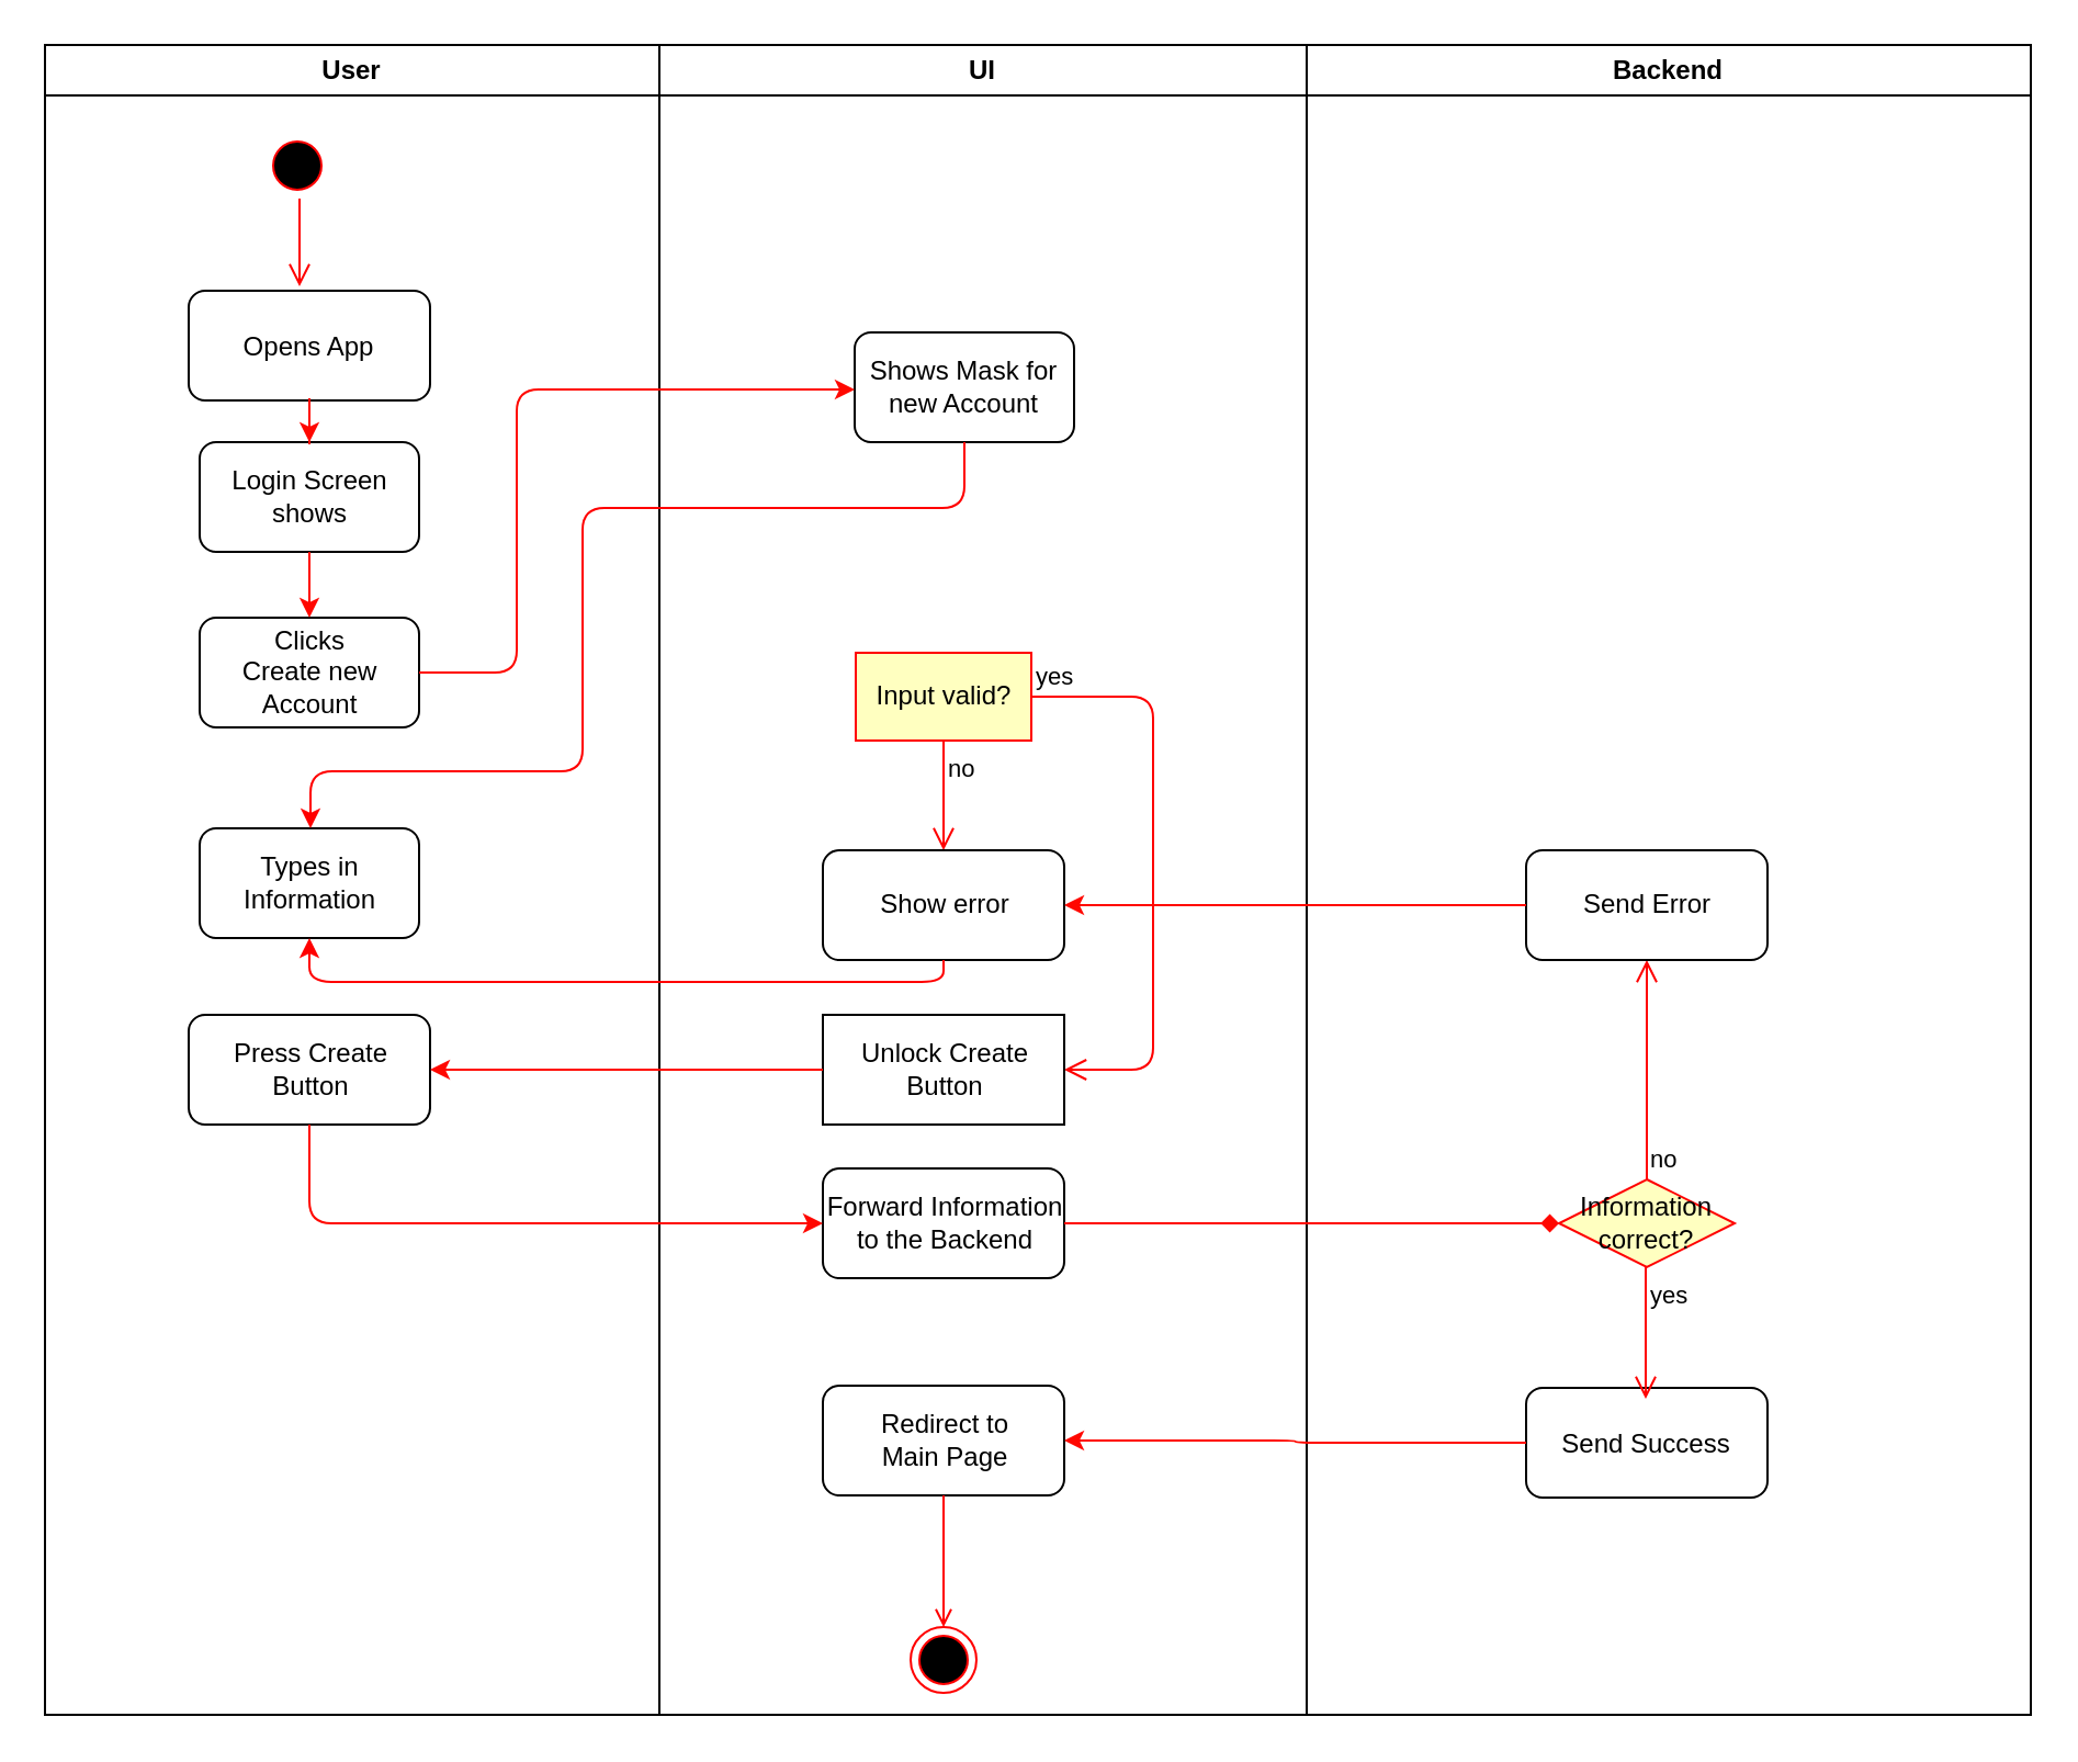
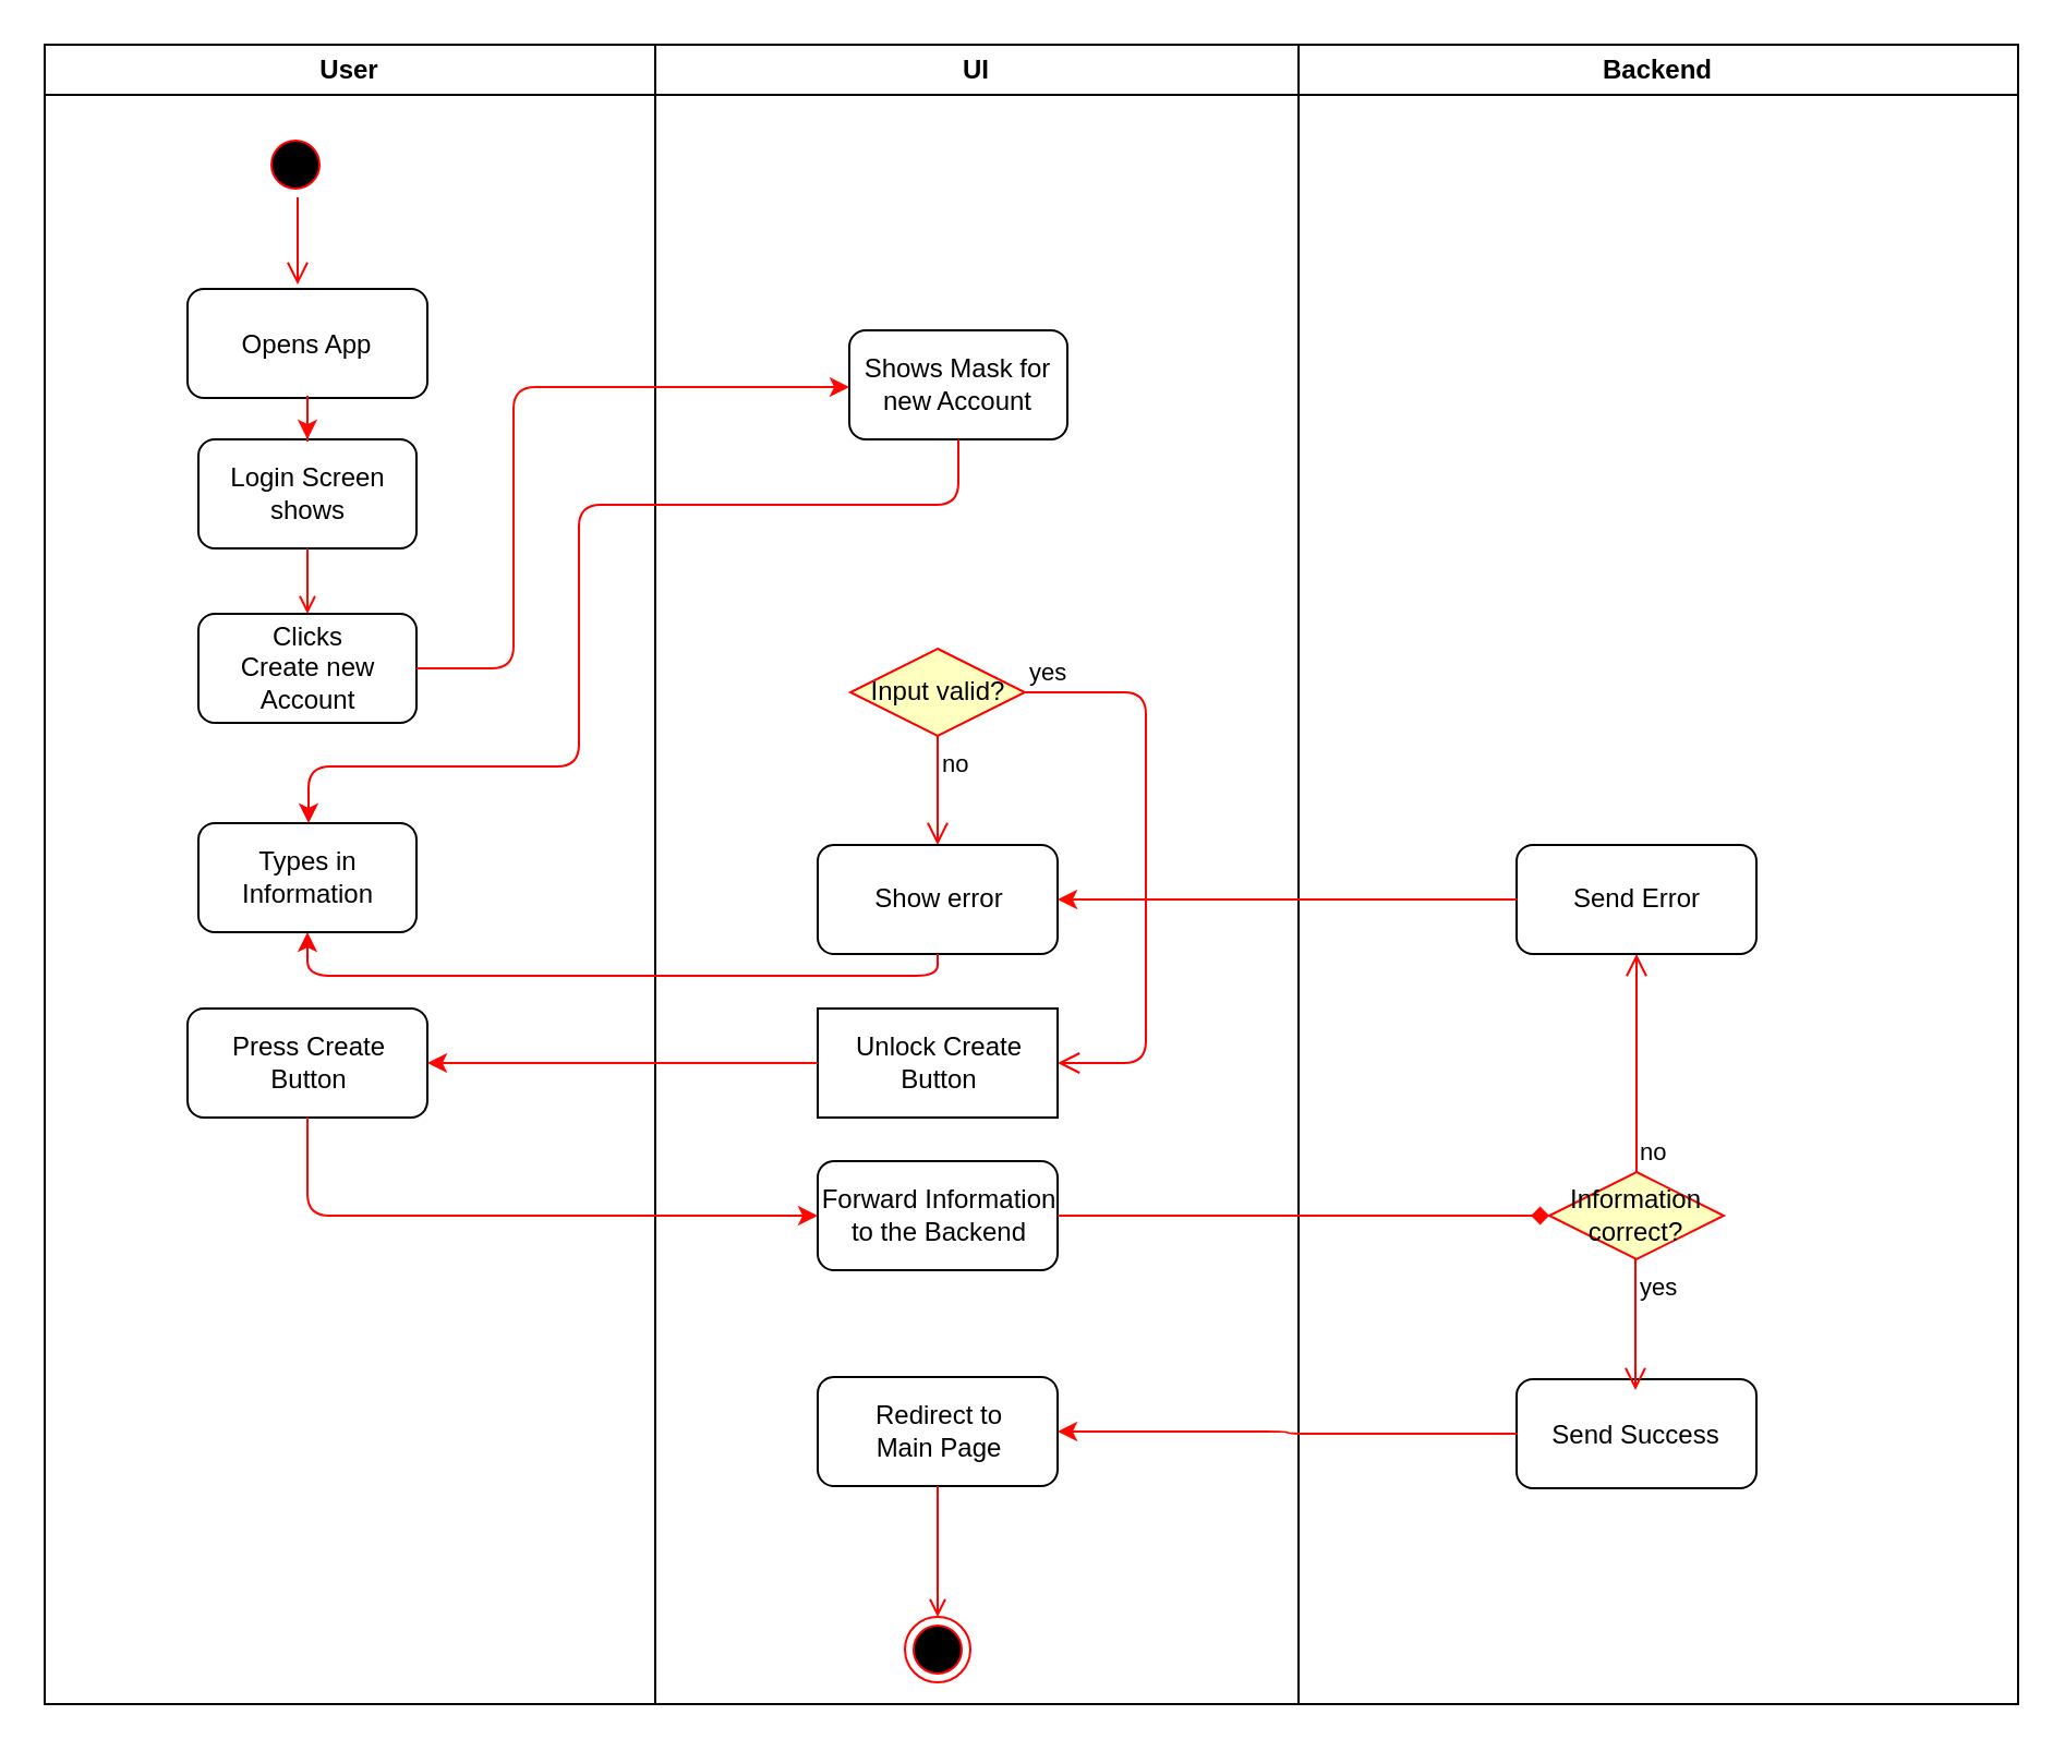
- <mxCell id="9" value="" style="edgeStyle=orthogonalEdgeStyle;rounded=0;orthogonalLoop=1;jettySize=auto;html=1;strokeColor=#FF0800;" parent="2" source="6" target="8" edge="1"><mxGeometry relative="1" as="geometry" /></mxCell>
+ <mxCell id="9" value="" style="edgeStyle=orthogonalEdgeStyle;rounded=0;orthogonalLoop=1;jettySize=auto;html=1;strokeColor=#FF0800;endArrow=open;" parent="2" source="6" target="8" edge="1"><mxGeometry relative="1" as="geometry" /></mxCell>
- <mxCell id="13" value="Input valid?" style="whiteSpace=wrap;html=1;fillColor=#ffffc0;strokeColor=#ff0000;rounded=0;" parent="12" vertex="1"><mxGeometry x="89.5" y="277" width="80" height="40" as="geometry" /></mxCell>
+ <mxCell id="13" value="Input valid?" style="rhombus;whiteSpace=wrap;html=1;fillColor=#ffffc0;strokeColor=#ff0000;" parent="12" vertex="1"><mxGeometry x="89.5" y="277" width="80" height="40" as="geometry" /></mxCell>
